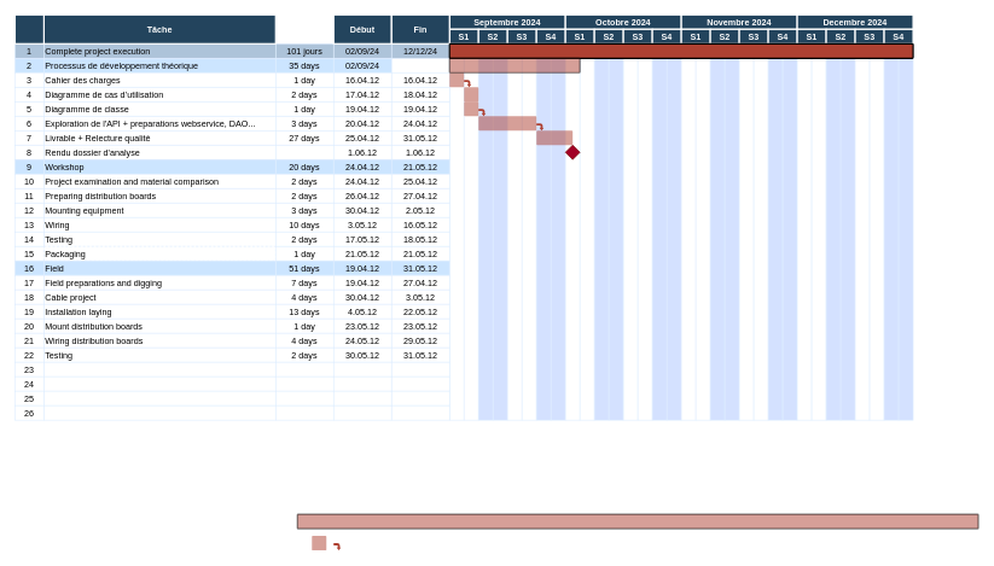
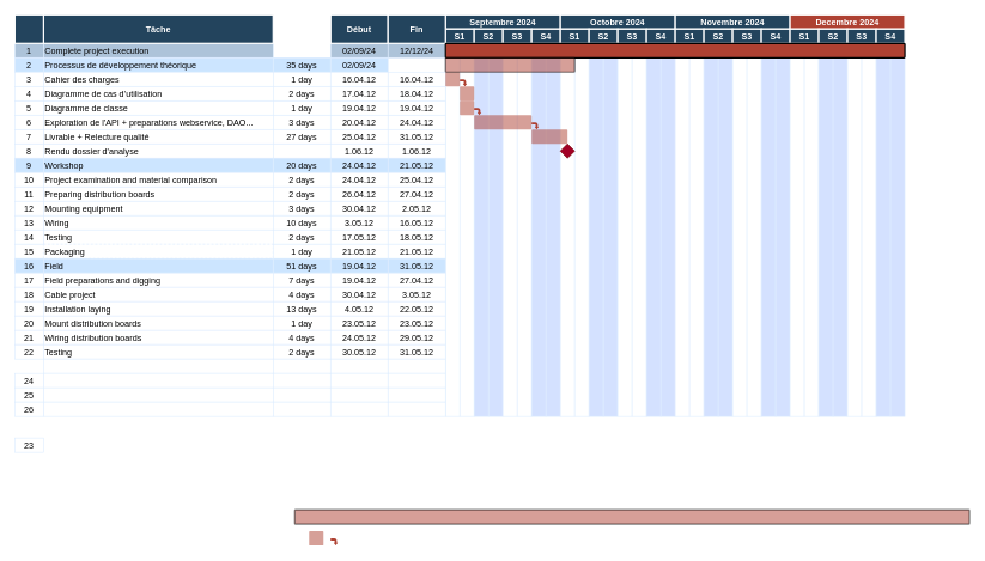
- <mxCell id="182" value="Decembre 2024" style="fillColor=#23445D;strokeColor=#FFFFFF;strokeWidth=2;fontColor=#FFFFFF;fontStyle=1" vertex="1" parent="1"><mxGeometry x="1100" y="20" width="160" height="20" as="geometry" /></mxCell>
+ <mxCell id="182" value="Decembre 2024" style="fillColor=#ae4132;strokeColor=#FFFFFF;strokeWidth=2;fontColor=#FFFFFF;fontStyle=1;" vertex="1" parent="1"><mxGeometry x="1100" y="20" width="160" height="20" as="geometry" /></mxCell>
- <mxCell id="4" value="101 jours" style="strokeColor=#DEEDFF;fillColor=#ADC3D9" parent="1" vertex="1"><mxGeometry x="380" y="60" width="80.0" height="20" as="geometry" /></mxCell>
- <mxCell id="112" value="23" style="strokeColor=#DEEDFF" parent="1" vertex="1"><mxGeometry x="20" y="500" width="40" height="20" as="geometry" /></mxCell>
+ <mxCell id="112" value="23" style="strokeColor=#DEEDFF" parent="1" vertex="1"><mxGeometry x="20" y="610" width="40" height="20" as="geometry" /></mxCell>
